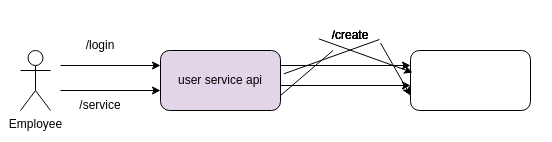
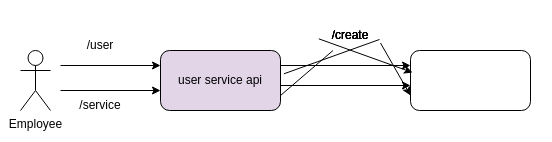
- <mxCell id="6" value="/login" style="text;html=1;strokeColor=none;fillColor=none;align=center;verticalAlign=middle;whiteSpace=wrap;rounded=0;" vertex="1" parent="1"><mxGeometry x="70" y="30" width="60" height="30" as="geometry" /></mxCell>
+ <mxCell id="6" value="/user" style="text;html=1;strokeColor=none;fillColor=none;align=center;verticalAlign=middle;whiteSpace=wrap;rounded=0;" vertex="1" parent="1"><mxGeometry x="70" y="30" width="60" height="30" as="geometry" /></mxCell>
